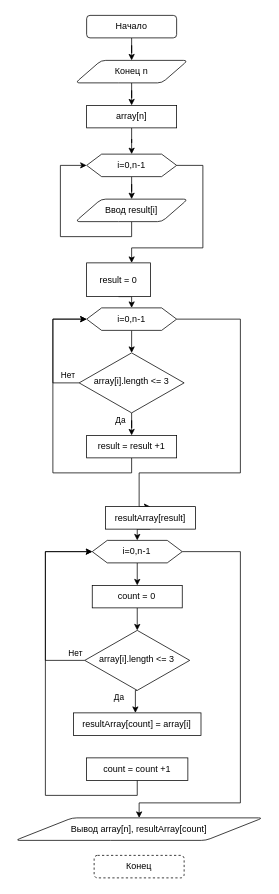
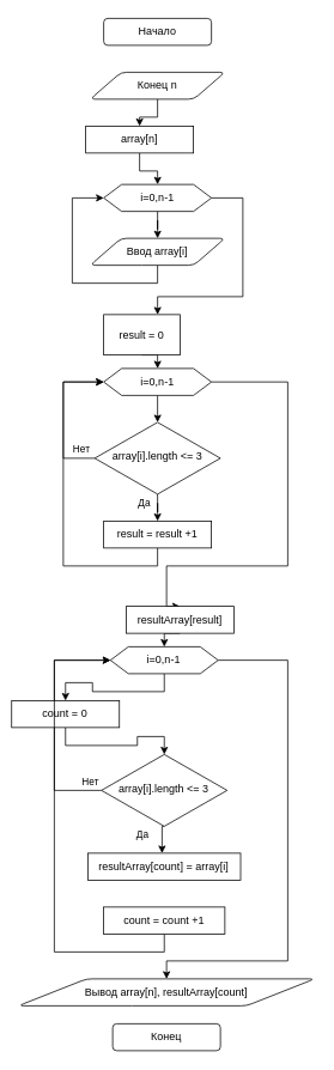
- <mxCell id="2" style="edgeStyle=orthogonalEdgeStyle;rounded=0;orthogonalLoop=1;jettySize=auto;html=1;entryX=0.5;entryY=0;entryDx=0;entryDy=0;" edge="1" parent="1" source="3" target="8"><mxGeometry relative="1" as="geometry" /></mxCell>
- <mxCell id="15" value="array[n]" style="rounded=0;whiteSpace=wrap;html=1;" vertex="1" parent="1"><mxGeometry x="115" y="140" width="120" height="30" as="geometry" /></mxCell>
+ <mxCell id="15" value="array[n]" style="rounded=0;whiteSpace=wrap;html=1;" vertex="1" parent="1"><mxGeometry x="95" y="140" width="120" height="30" as="geometry" /></mxCell>
- <mxCell id="13" value="Ввод result[i]" style="shape=parallelogram;html=1;strokeWidth=1;perimeter=parallelogramPerimeter;whiteSpace=wrap;rounded=1;arcSize=12;size=0.23;" vertex="1" parent="1"><mxGeometry x="100" y="265" width="150" height="30" as="geometry" /></mxCell>
+ <mxCell id="13" value="Ввод array[i]" style="shape=parallelogram;html=1;strokeWidth=1;perimeter=parallelogramPerimeter;whiteSpace=wrap;rounded=1;arcSize=12;size=0.23;" vertex="1" parent="1"><mxGeometry x="100" y="265" width="150" height="30" as="geometry" /></mxCell>
- <mxCell id="33" value="count = 0" style="rounded=0;whiteSpace=wrap;html=1;" vertex="1" parent="1"><mxGeometry x="122.49" y="780" width="120" height="30" as="geometry" /></mxCell>
+ <mxCell id="33" value="count = 0" style="rounded=0;whiteSpace=wrap;html=1;" vertex="1" parent="1"><mxGeometry x="12.49" y="780" width="120" height="30" as="geometry" /></mxCell>
- <mxCell id="36" value="Конец" style="rounded=1;whiteSpace=wrap;html=1;fontSize=12;glass=0;strokeWidth=1;shadow=0;dashed=1;" vertex="1" parent="1"><mxGeometry x="125" y="1140" width="120" height="30" as="geometry" /></mxCell>
+ <mxCell id="36" value="Конец" style="rounded=1;whiteSpace=wrap;html=1;fontSize=12;glass=0;strokeWidth=1;shadow=0;" vertex="1" parent="1"><mxGeometry x="125" y="1140" width="120" height="30" as="geometry" /></mxCell>
